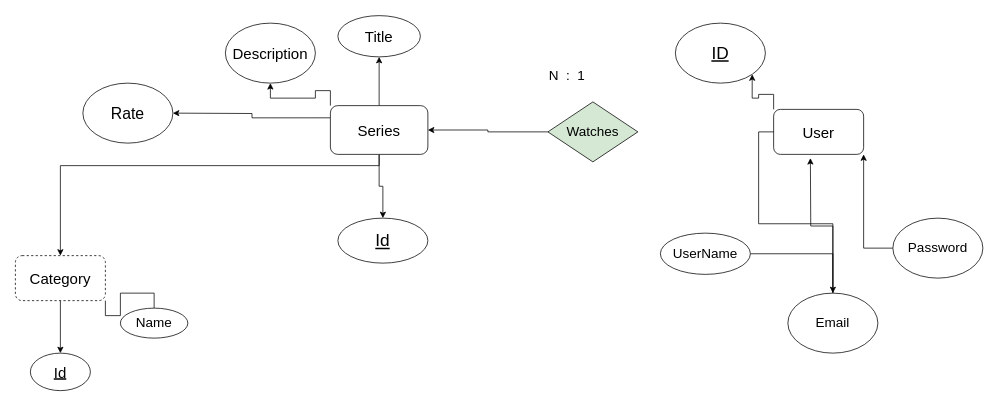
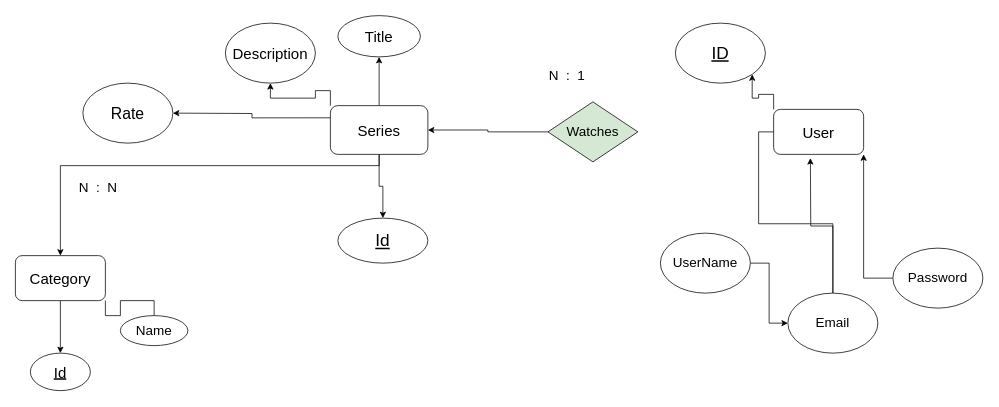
+ <mxCell id="30" value="N&amp;nbsp; :&amp;nbsp; N" style="text;html=1;align=center;verticalAlign=middle;resizable=0;points=[];autosize=1;strokeColor=none;fillColor=none;fontSize=18;" vertex="1" parent="1"><mxGeometry x="95" y="230" width="70" height="40" as="geometry" /></mxCell>
- <mxCell id="20" value="Password" style="ellipse;whiteSpace=wrap;html=1;fontSize=18;" vertex="1" parent="1"><mxGeometry x="1190" y="290" width="120" height="80" as="geometry" /></mxCell>
+ <mxCell id="20" value="Password" style="ellipse;whiteSpace=wrap;html=1;fontSize=18;" vertex="1" parent="1"><mxGeometry x="1190" y="330" width="120" height="80" as="geometry" /></mxCell>
- <mxCell id="24" value="UserName" style="ellipse;whiteSpace=wrap;html=1;fontSize=18;" vertex="1" parent="1"><mxGeometry x="880" y="310" width="120" height="55" as="geometry" /></mxCell>
+ <mxCell id="24" value="UserName" style="ellipse;whiteSpace=wrap;html=1;fontSize=18;" vertex="1" parent="1"><mxGeometry x="880" y="310" width="120" height="80" as="geometry" /></mxCell>
- <mxCell id="27" value="Category" style="rounded=1;whiteSpace=wrap;html=1;fontSize=20;dashed=1;" vertex="1" parent="1"><mxGeometry x="20" y="340" width="120" height="60" as="geometry" /></mxCell>
+ <mxCell id="27" value="Category" style="rounded=1;whiteSpace=wrap;html=1;fontSize=20;" vertex="1" parent="1"><mxGeometry x="20" y="340" width="120" height="60" as="geometry" /></mxCell>
- <mxCell id="29" value="Name" style="ellipse;whiteSpace=wrap;html=1;fontSize=18;" vertex="1" parent="1"><mxGeometry x="160" y="410" width="90" height="40" as="geometry" /></mxCell>
+ <mxCell id="29" value="Name" style="ellipse;whiteSpace=wrap;html=1;fontSize=18;" vertex="1" parent="1"><mxGeometry x="160" y="420" width="90" height="40" as="geometry" /></mxCell>
